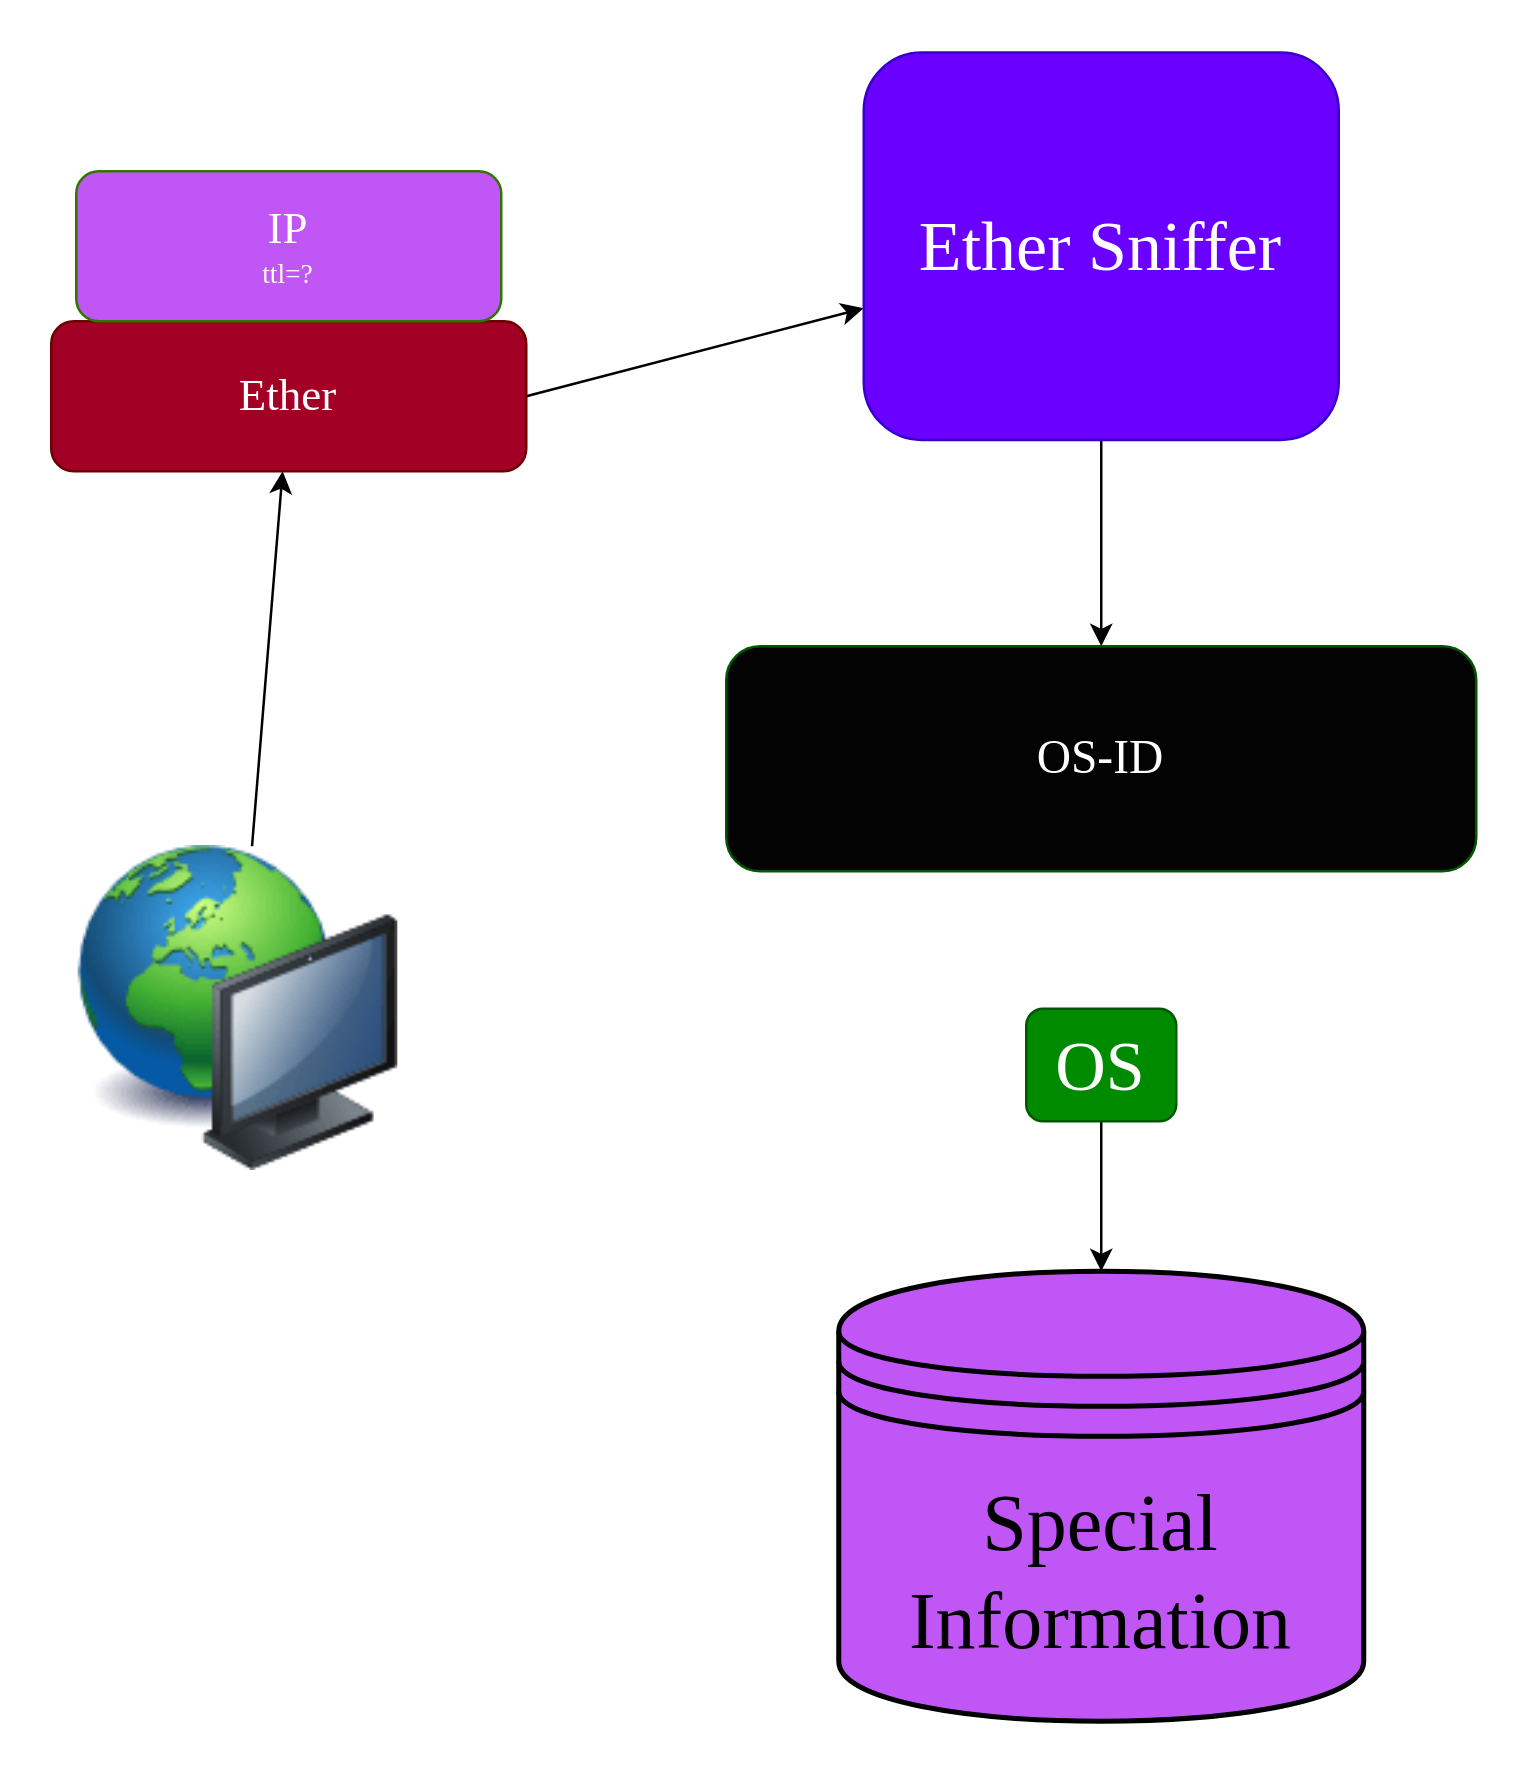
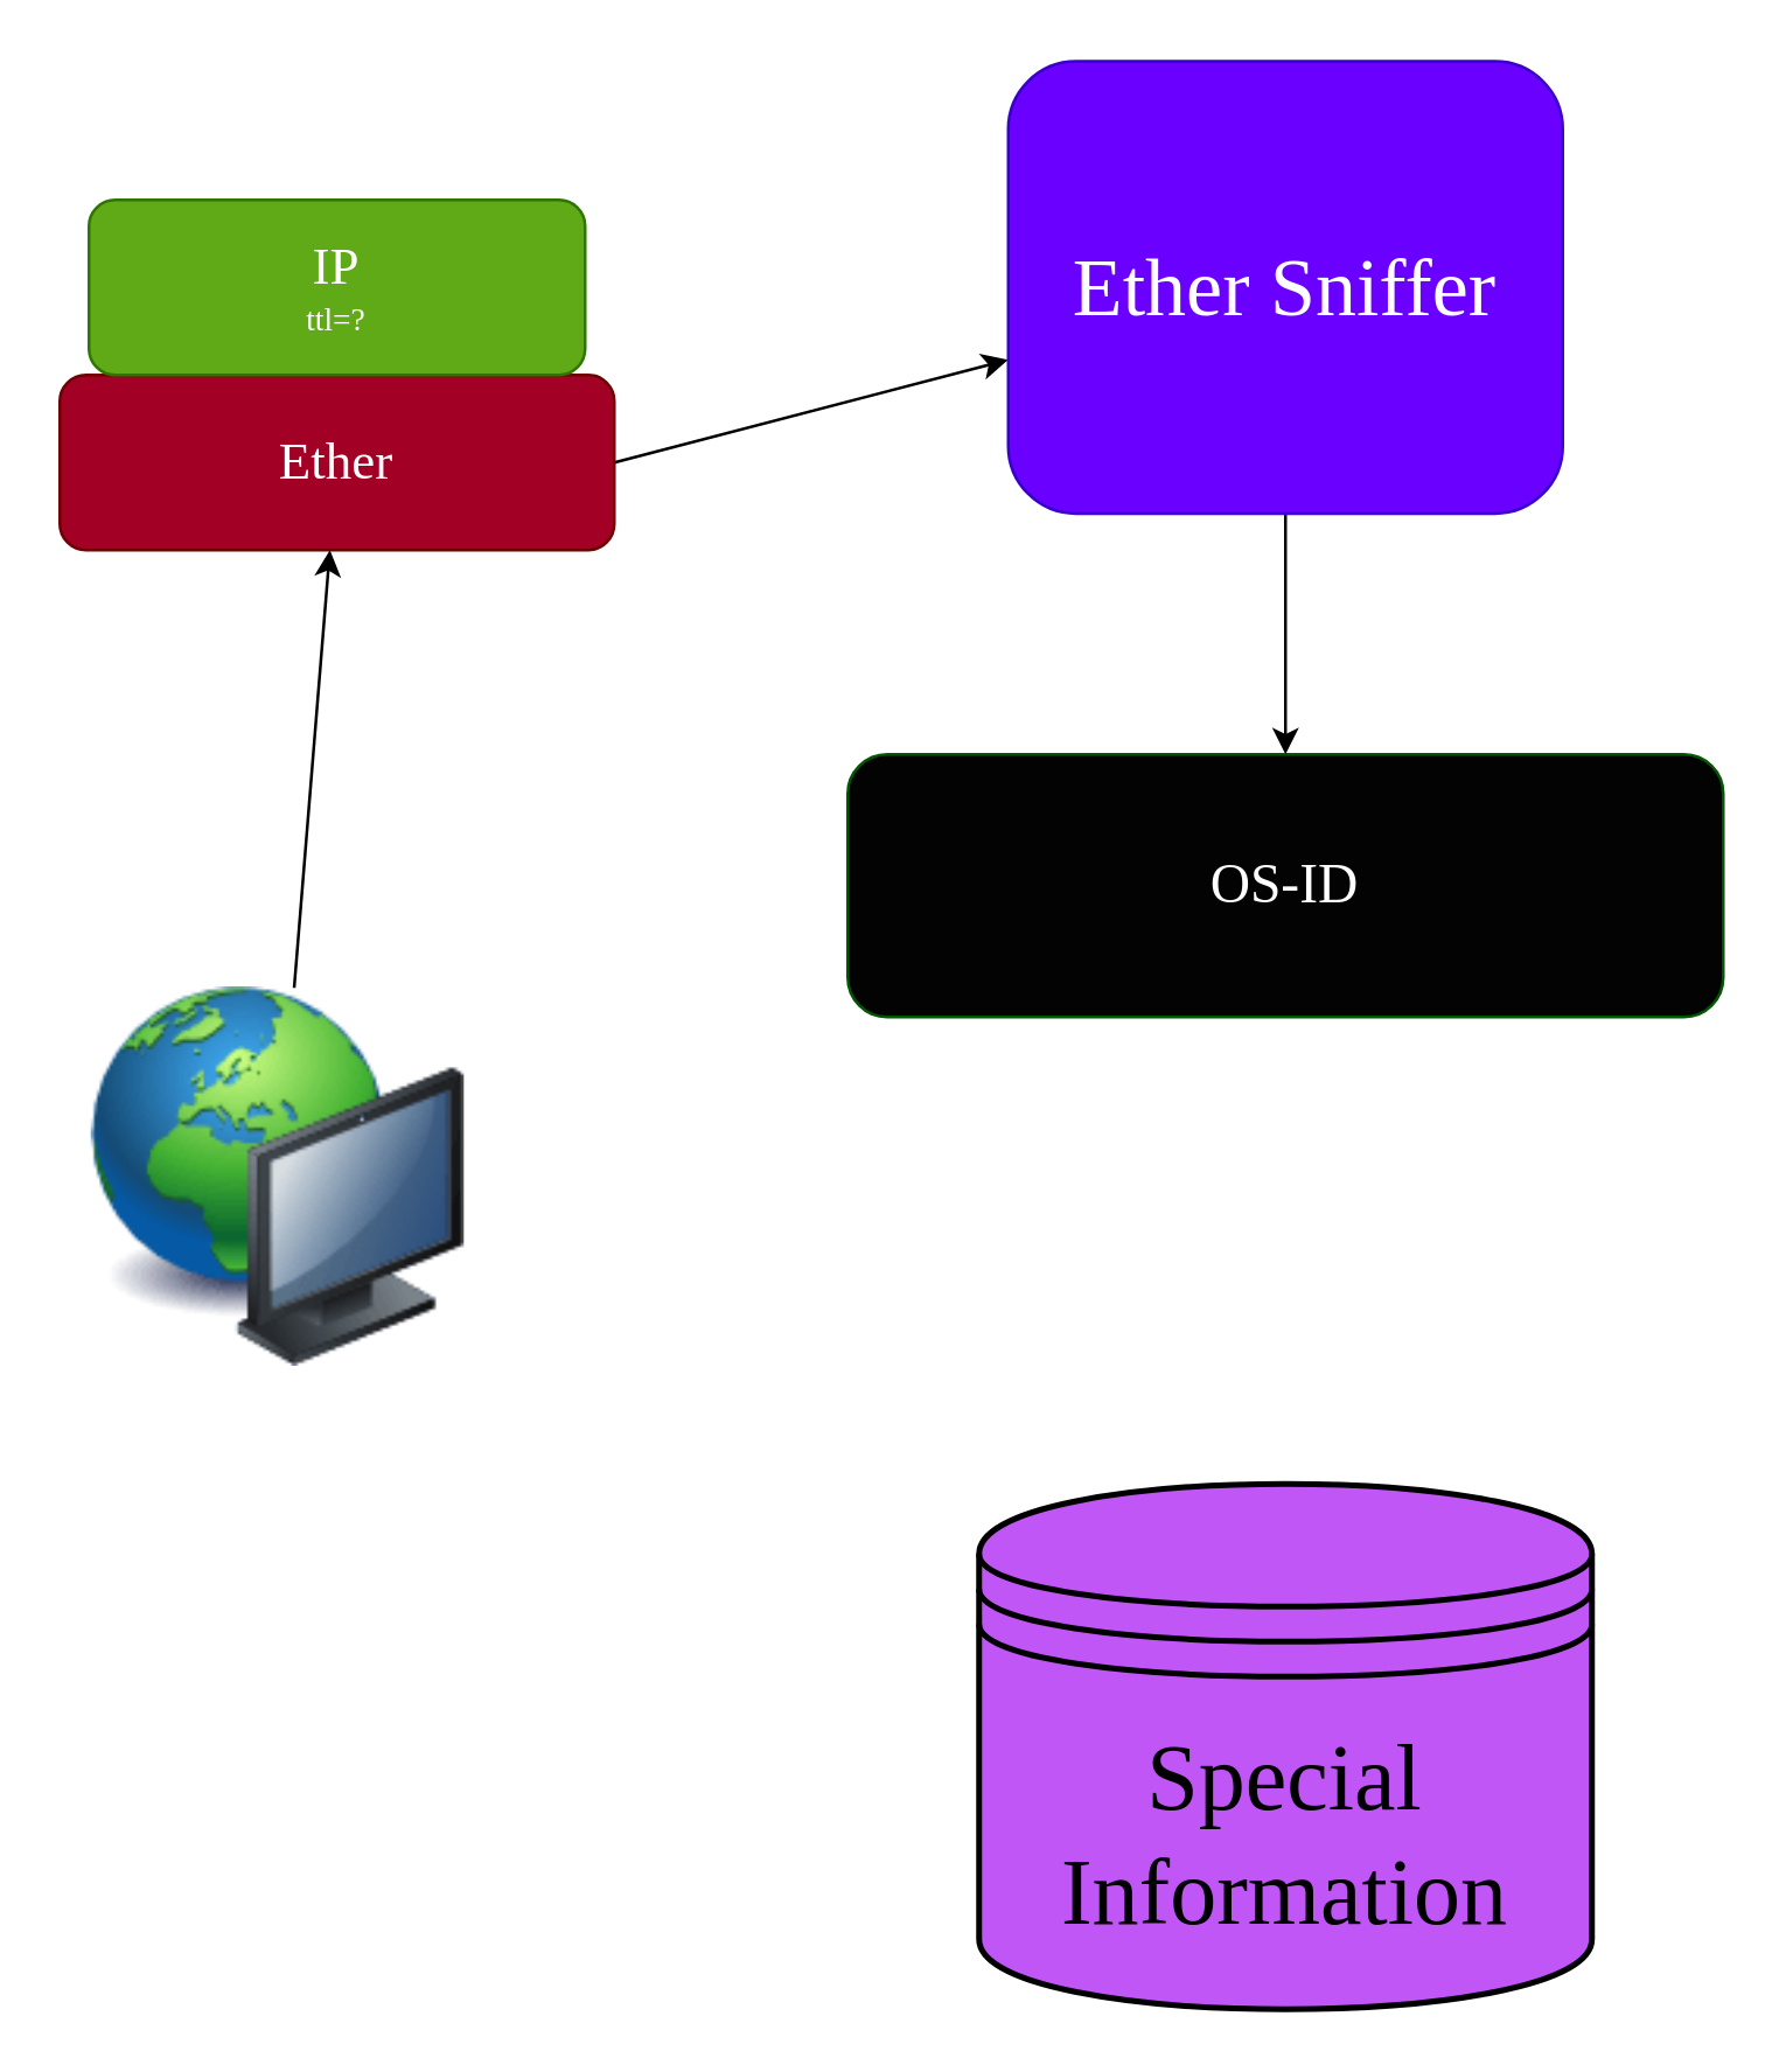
- <mxCell id="5" value="&lt;font style=&quot;&quot;&gt;&lt;span style=&quot;font-size: 18px;&quot;&gt;IP&lt;br&gt;&lt;/span&gt;&lt;/font&gt;&lt;span style=&quot;font-size: 11px;&quot;&gt;ttl=?&lt;/span&gt;" style="rounded=1;whiteSpace=wrap;html=1;fontFamily=Consolas;fillColor=#c056f5;fontColor=#ffffff;strokeColor=#2D7600;" parent="1" vertex="1"><mxGeometry x="30" y="68" width="170" height="60" as="geometry" /></mxCell>
+ <mxCell id="5" value="&lt;font style=&quot;&quot;&gt;&lt;span style=&quot;font-size: 18px;&quot;&gt;IP&lt;br&gt;&lt;/span&gt;&lt;/font&gt;&lt;span style=&quot;font-size: 11px;&quot;&gt;ttl=?&lt;/span&gt;" style="rounded=1;whiteSpace=wrap;html=1;fontFamily=Consolas;fillColor=#60a917;fontColor=#ffffff;strokeColor=#2D7600;" parent="1" vertex="1"><mxGeometry x="30" y="68" width="170" height="60" as="geometry" /></mxCell>
- <mxCell id="11" value="OS" style="rounded=1;whiteSpace=wrap;html=1;fillColor=#008a00;strokeColor=#005700;fontColor=#ffffff;fontFamily=Consolas;fontSize=28;" vertex="1" parent="1"><mxGeometry x="410" y="403" width="60" height="45" as="geometry" /></mxCell>
- <mxCell id="10" style="edgeStyle=none;html=1;fontFamily=Consolas;fontSize=28;startArrow=none;" edge="1" parent="1" source="11" target="12"><mxGeometry relative="1" as="geometry"><mxPoint x="445" y="185.5" as="sourcePoint" /><mxPoint x="440" y="498" as="targetPoint" /></mxGeometry></mxCell>
